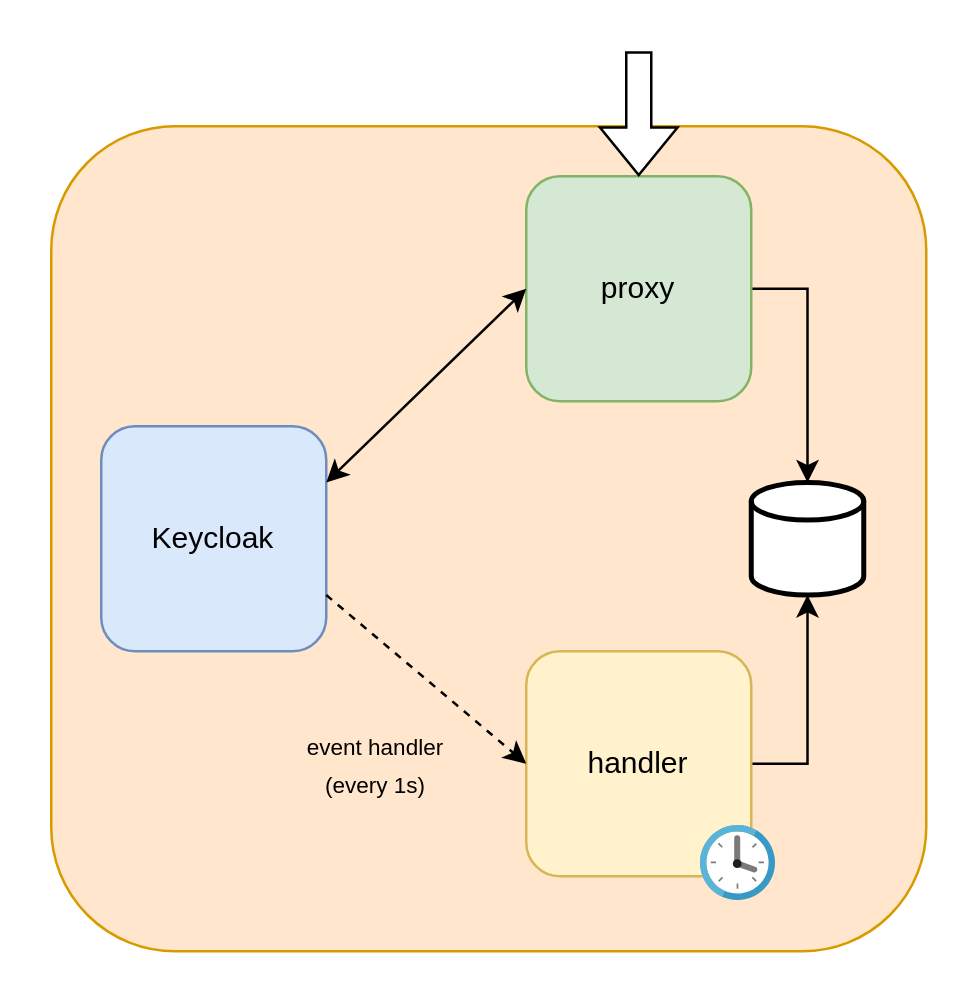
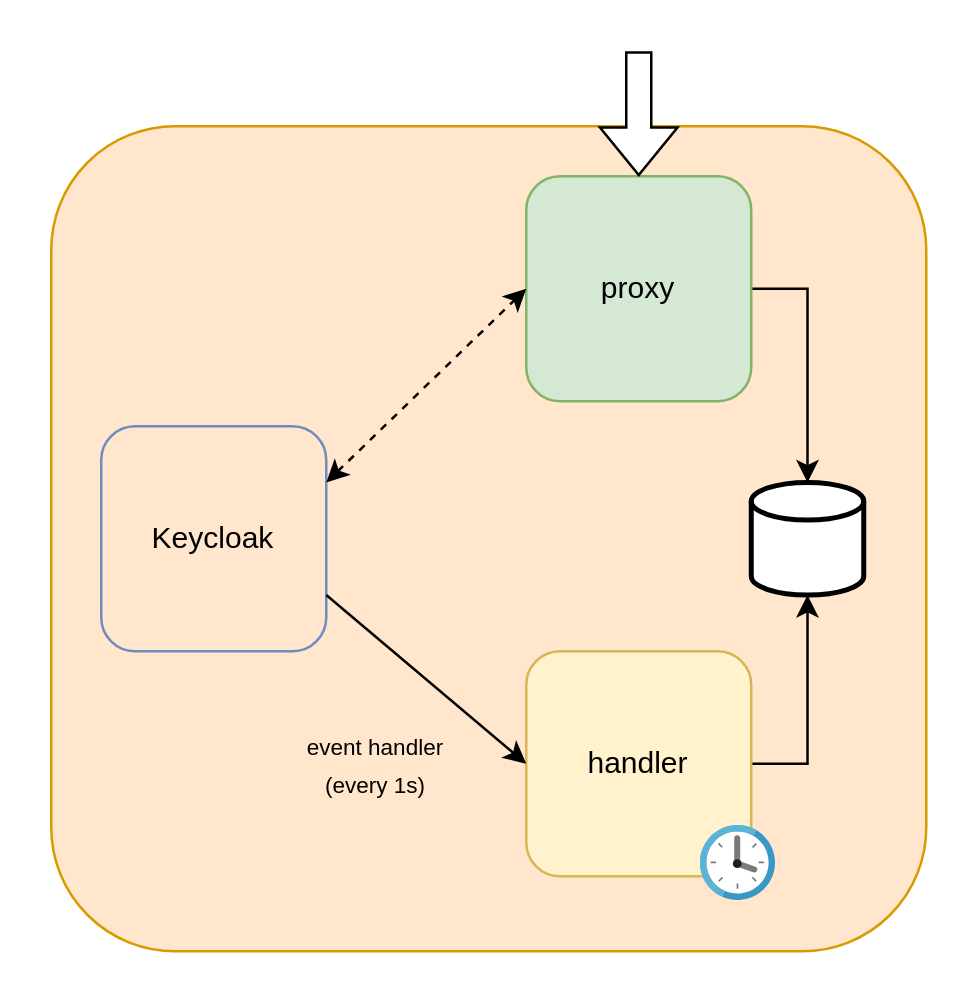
- <mxCell id="11" value="" style="endArrow=classic;startArrow=classic;html=1;rounded=0;fontSize=13;exitX=1;exitY=0.25;exitDx=0;exitDy=0;entryX=0;entryY=0.5;entryDx=0;entryDy=0;" parent="1" source="3" target="7" edge="1"><mxGeometry width="50" height="50" relative="1" as="geometry"><mxPoint x="100" y="270" as="sourcePoint" /><mxPoint x="150" y="220" as="targetPoint" /></mxGeometry></mxCell>
+ <mxCell id="11" value="" style="endArrow=classic;startArrow=classic;html=1;rounded=0;fontSize=13;exitX=1;exitY=0.25;exitDx=0;exitDy=0;entryX=0;entryY=0.5;entryDx=0;entryDy=0;dashed=1;" parent="1" source="3" target="7" edge="1"><mxGeometry width="50" height="50" relative="1" as="geometry"><mxPoint x="100" y="270" as="sourcePoint" /><mxPoint x="150" y="220" as="targetPoint" /></mxGeometry></mxCell>
- <mxCell id="3" value="Keycloak" style="rounded=1;whiteSpace=wrap;html=1;fillColor=#dae8fc;strokeColor=#6c8ebf;" parent="1" vertex="1"><mxGeometry x="40" y="170" width="90" height="90" as="geometry" /></mxCell>
+ <mxCell id="3" value="Keycloak" style="rounded=1;whiteSpace=wrap;html=1;fillColor=#ffe6cc;strokeColor=#6c8ebf;" parent="1" vertex="1"><mxGeometry x="40" y="170" width="90" height="90" as="geometry" /></mxCell>
- <mxCell id="8" value="" style="endArrow=classic;html=1;rounded=0;exitX=1;exitY=0.75;exitDx=0;exitDy=0;entryX=0;entryY=0.5;entryDx=0;entryDy=0;dashed=1;" parent="1" source="3" target="5" edge="1"><mxGeometry width="50" height="50" relative="1" as="geometry"><mxPoint x="170" y="300" as="sourcePoint" /><mxPoint x="220" y="250" as="targetPoint" /></mxGeometry></mxCell>
+ <mxCell id="8" value="" style="endArrow=classic;html=1;rounded=0;exitX=1;exitY=0.75;exitDx=0;exitDy=0;entryX=0;entryY=0.5;entryDx=0;entryDy=0;" parent="1" source="3" target="5" edge="1"><mxGeometry width="50" height="50" relative="1" as="geometry"><mxPoint x="170" y="300" as="sourcePoint" /><mxPoint x="220" y="250" as="targetPoint" /></mxGeometry></mxCell>
